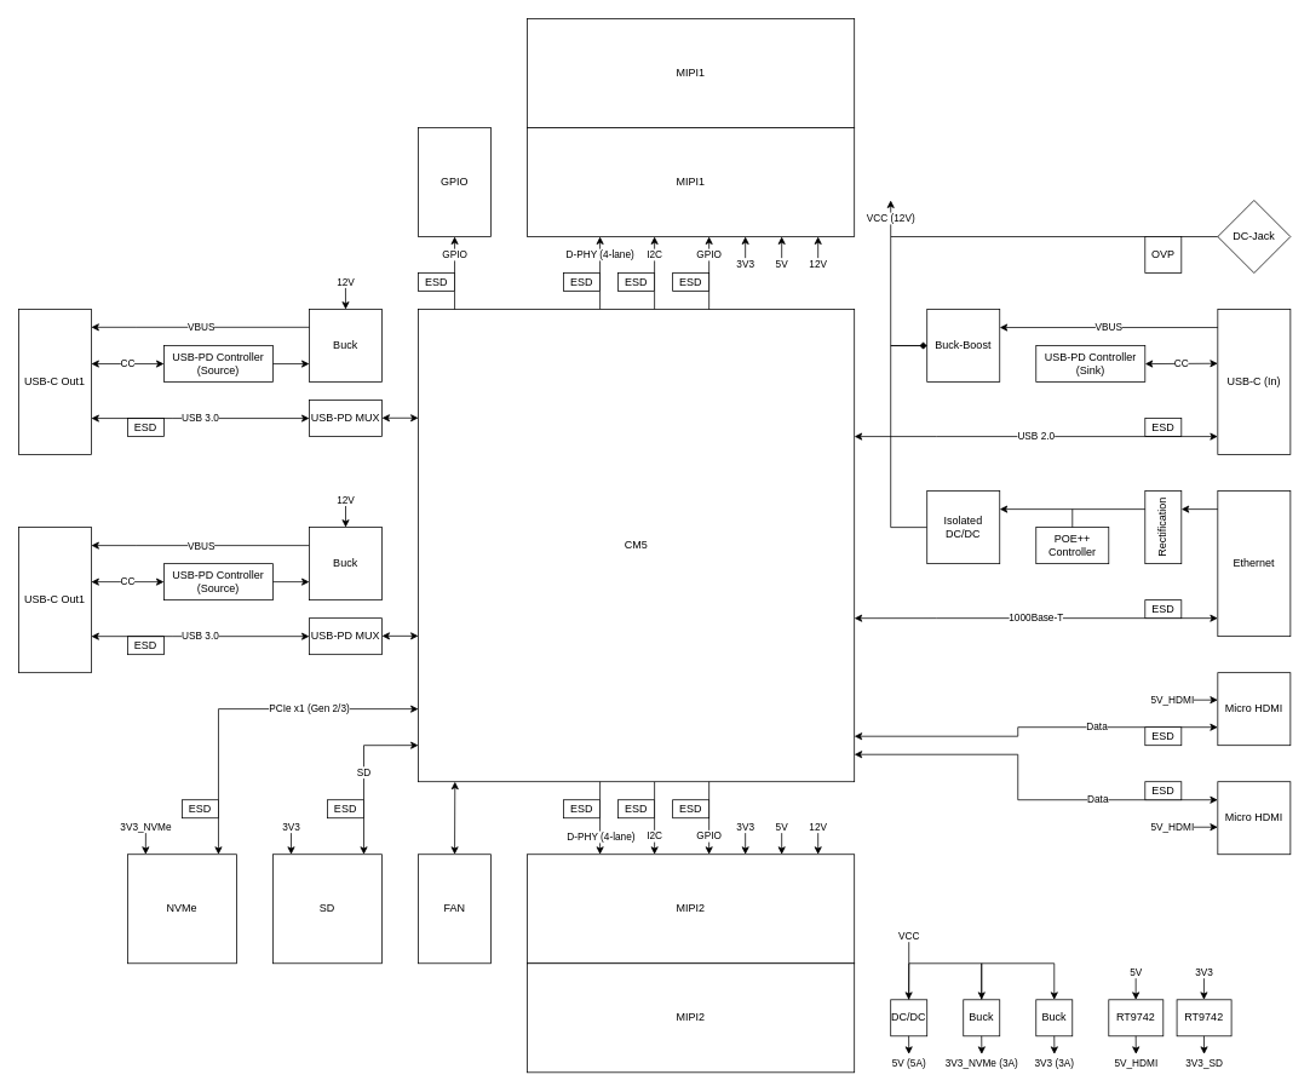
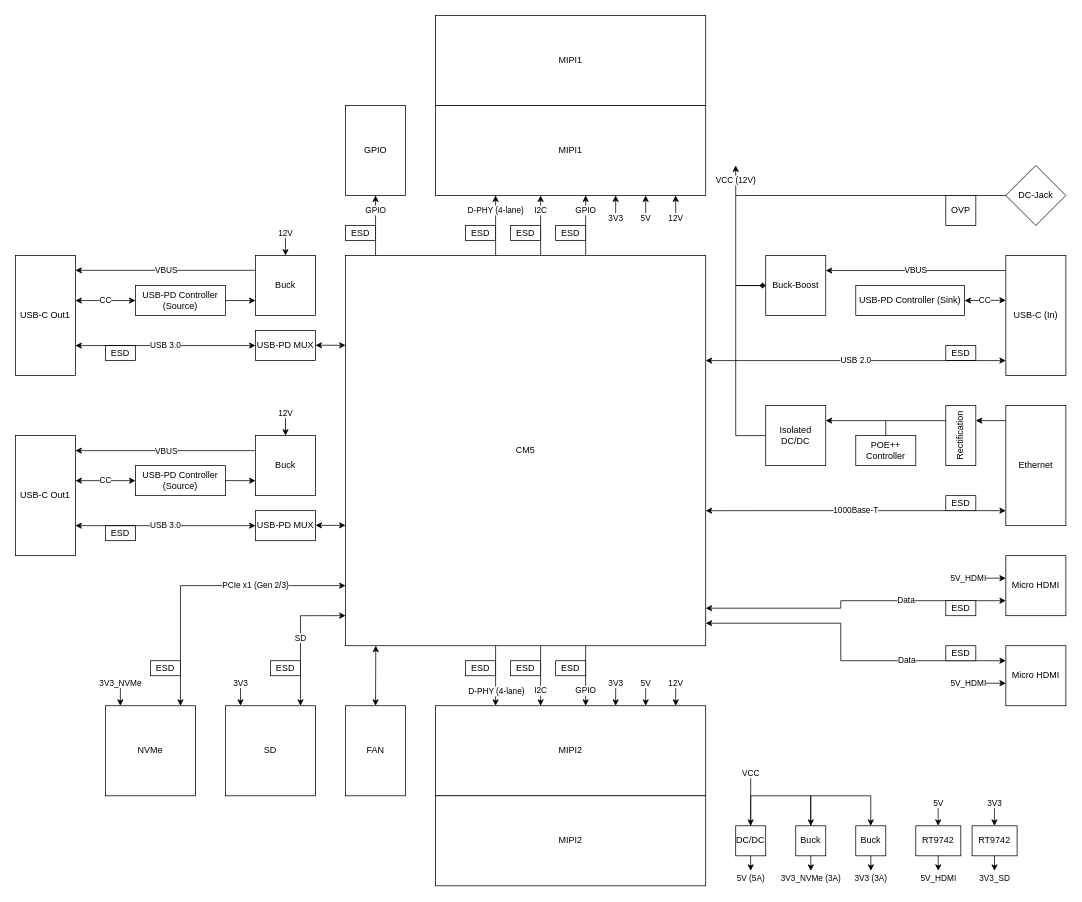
- <mxCell id="16" value="USB-PD Controller (Sink)" style="rounded=0;whiteSpace=wrap;html=1;" vertex="1" parent="1"><mxGeometry x="1140" y="380" width="120" height="40" as="geometry" /></mxCell>
+ <mxCell id="16" value="USB-PD Controller (Sink)" style="rounded=0;whiteSpace=wrap;html=1;" vertex="1" parent="1"><mxGeometry x="1140" y="380" width="145" height="40" as="geometry" /></mxCell>
